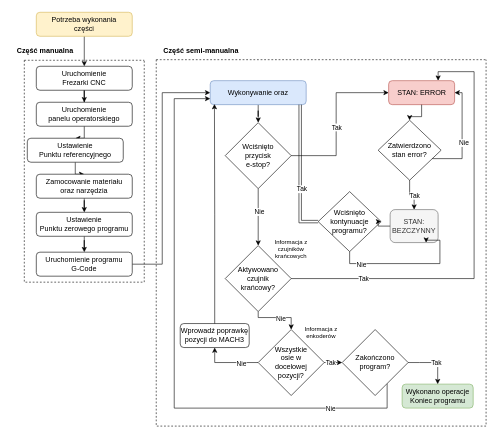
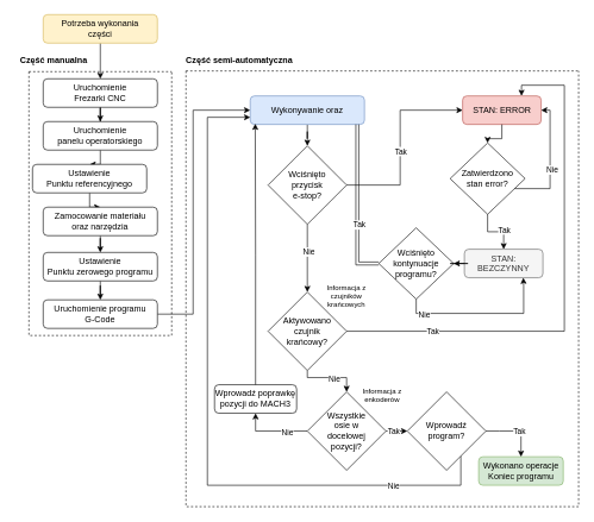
- <mxCell id="60" value="Część semi-manualna" style="text;html=1;strokeColor=none;fillColor=none;align=center;verticalAlign=middle;whiteSpace=wrap;rounded=0;fontStyle=1" vertex="1" parent="1"><mxGeometry x="250" y="69" width="170" height="30" as="geometry" /></mxCell>
+ <mxCell id="60" value="Część semi-automatyczna" style="text;html=1;strokeColor=none;fillColor=none;align=center;verticalAlign=middle;whiteSpace=wrap;rounded=0;fontStyle=1" vertex="1" parent="1"><mxGeometry x="250" y="69" width="170" height="30" as="geometry" /></mxCell>
- <mxCell id="49" value="STAN: BEZCZYNNY" style="rounded=1;whiteSpace=wrap;html=1;fillColor=#f5f5f5;strokeColor=#666666;fontColor=#333333;" vertex="1" parent="42"><mxGeometry x="390" y="250" width="80" height="55" as="geometry" /></mxCell>
+ <mxCell id="49" value="STAN: BEZCZYNNY" style="rounded=1;whiteSpace=wrap;html=1;fillColor=#f5f5f5;strokeColor=#666666;fontColor=#333333;" vertex="1" parent="42"><mxGeometry x="390" y="250" width="110" height="40" as="geometry" /></mxCell>
- <mxCell id="43" value="Zakończono&lt;br&gt;program?" style="rhombus;whiteSpace=wrap;html=1;direction=south;" vertex="1" parent="42"><mxGeometry x="310" y="450" width="110" height="110" as="geometry" /></mxCell>
+ <mxCell id="43" value="Wprowadź&lt;br&gt;program?" style="rhombus;whiteSpace=wrap;html=1;direction=south;" vertex="1" parent="42"><mxGeometry x="310" y="450" width="110" height="110" as="geometry" /></mxCell>
